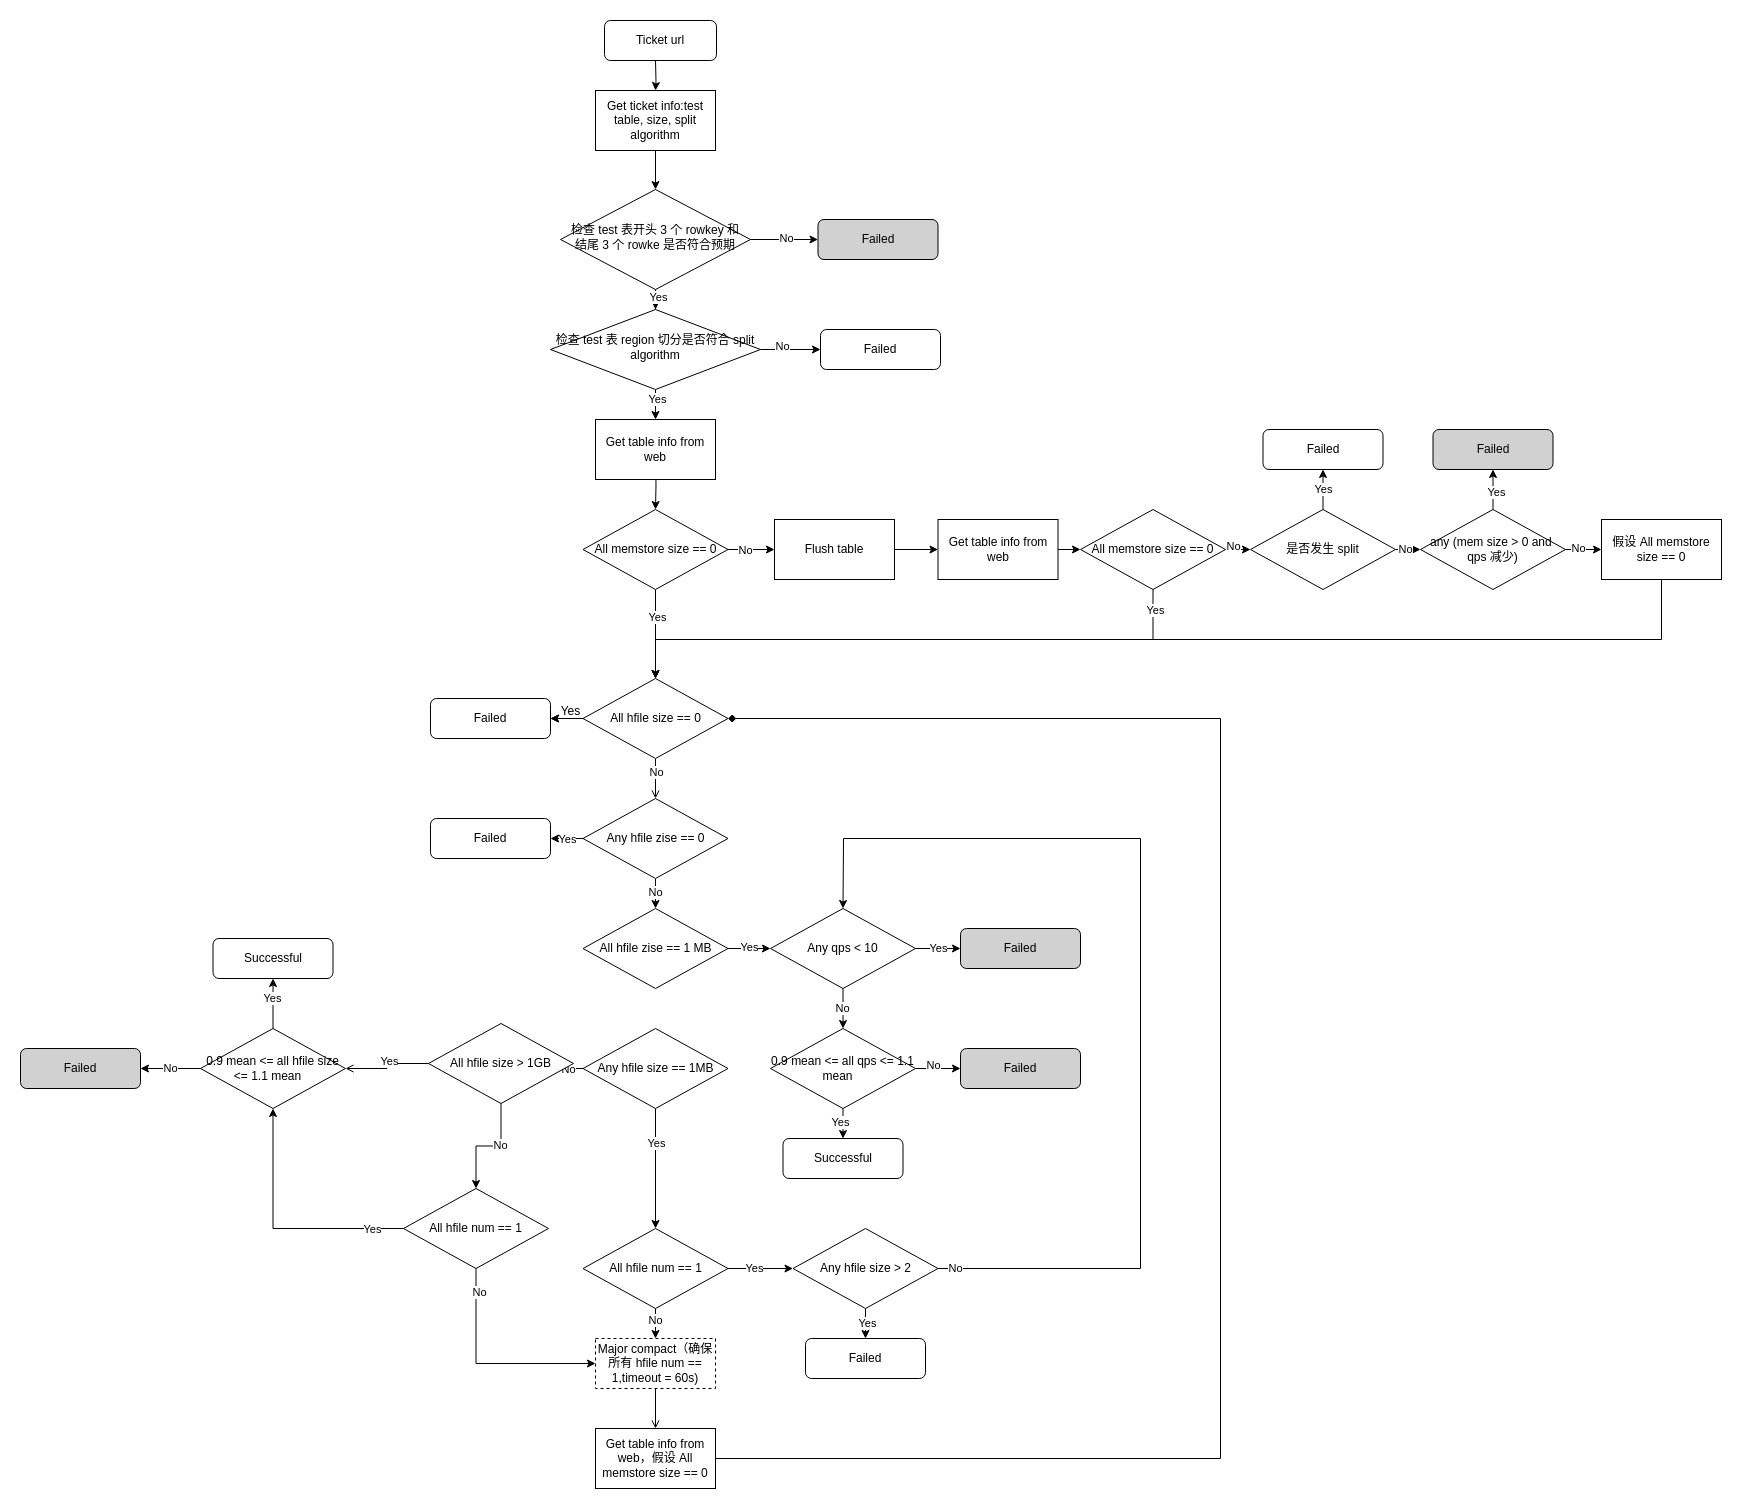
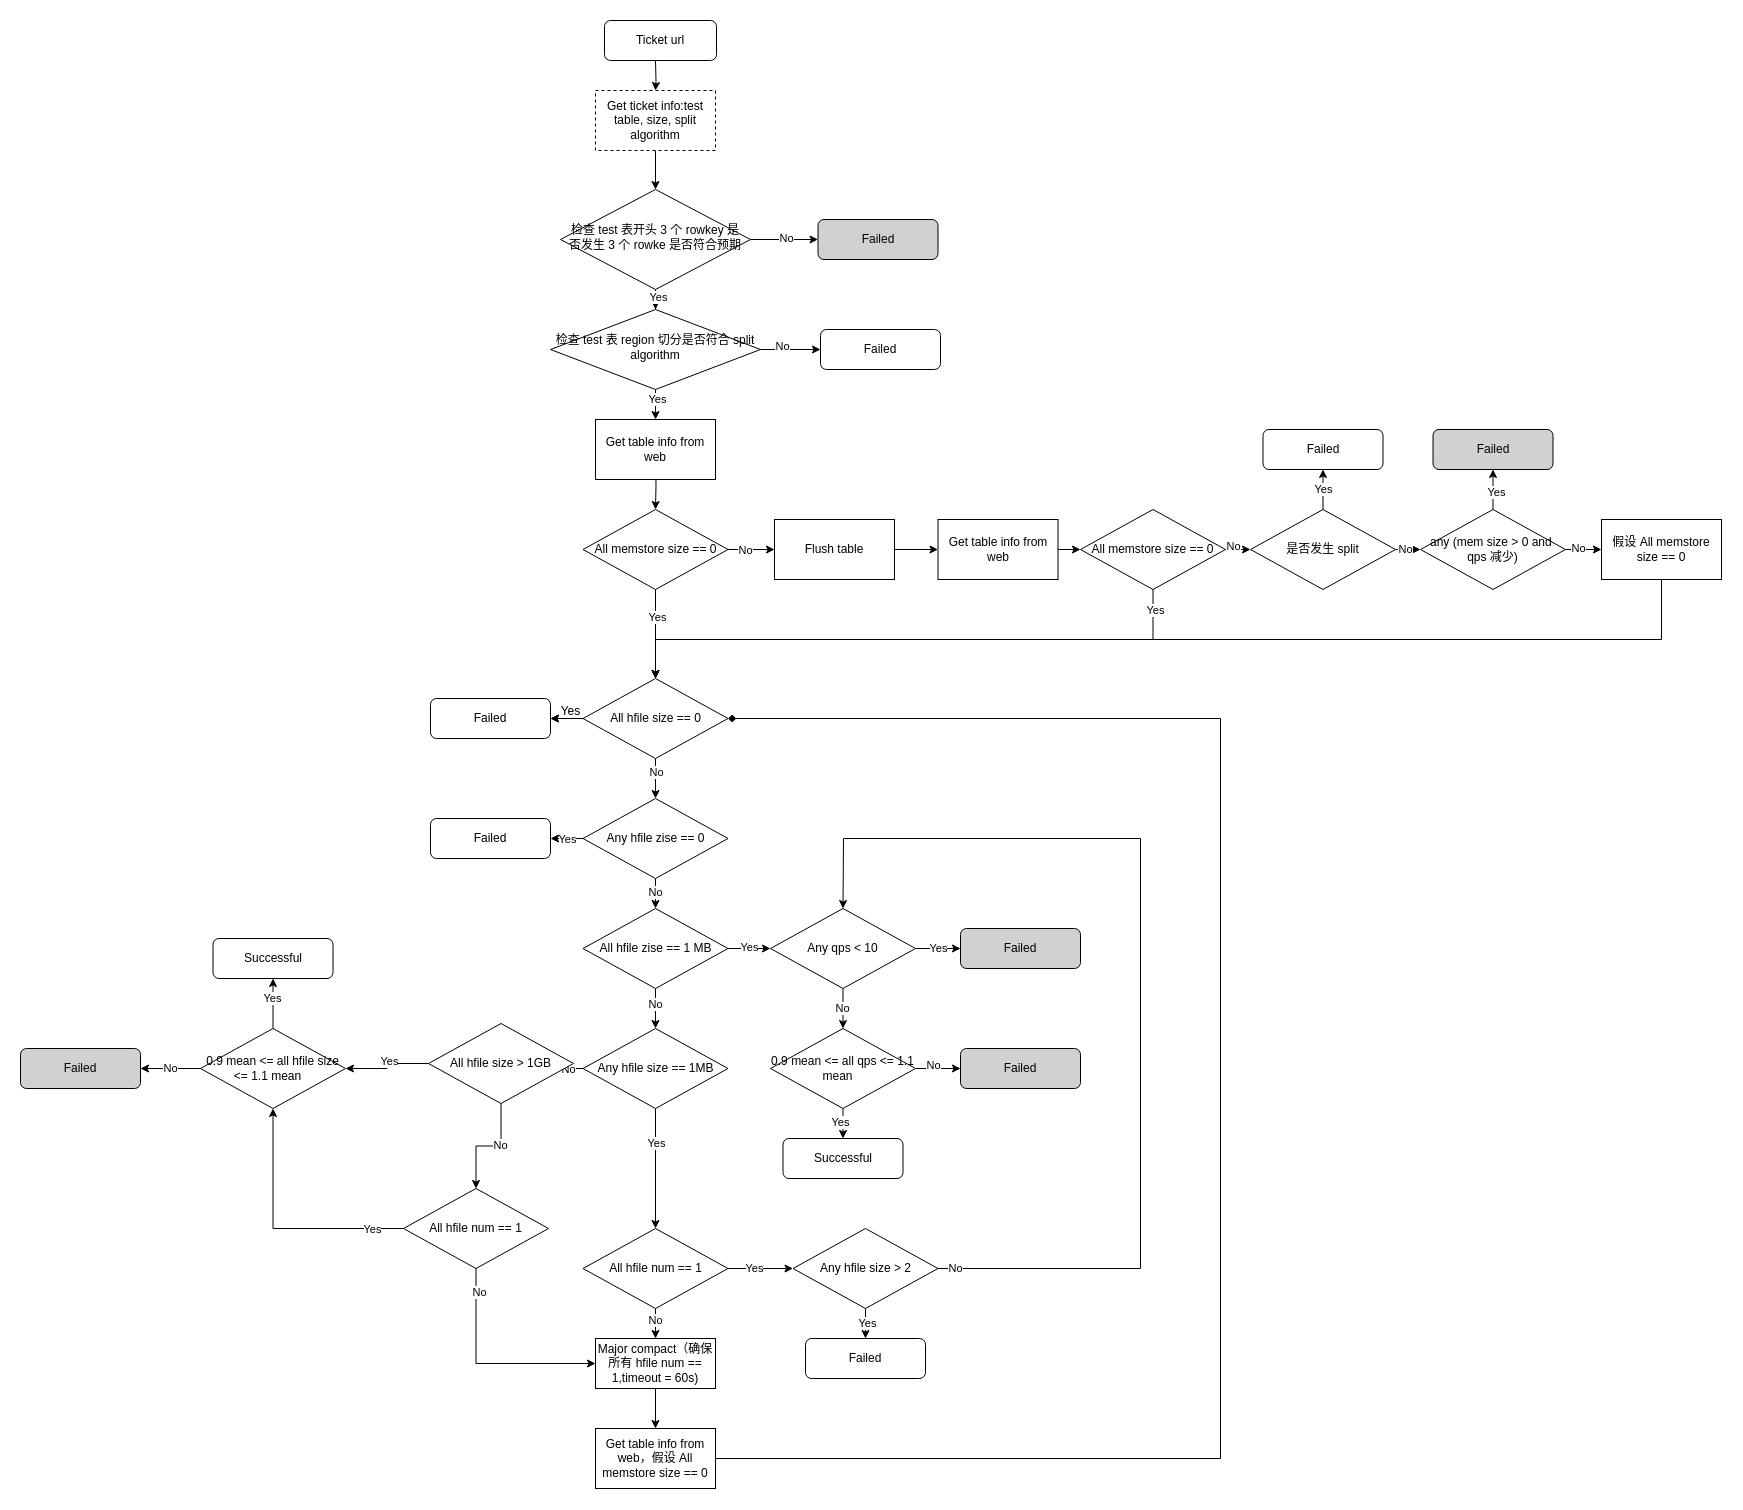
- <mxCell id="70" value="Get ticket info:test table, size, split algorithm" style="rounded=0;whiteSpace=wrap;html=1;" parent="1" vertex="1"><mxGeometry x="595" y="90" width="120" height="60" as="geometry" /></mxCell>
+ <mxCell id="70" value="Get ticket info:test table, size, split algorithm" style="rounded=0;whiteSpace=wrap;html=1;dashed=1;" parent="1" vertex="1"><mxGeometry x="595" y="90" width="120" height="60" as="geometry" /></mxCell>
- <mxCell id="8" value="检查 test 表开头 3 个 rowkey 和结尾 3 个 rowke 是否符合预期" style="rhombus;whiteSpace=wrap;html=1;shadow=0;fontFamily=Helvetica;fontSize=12;align=center;strokeWidth=1;spacing=6;spacingTop=-4;" parent="1" vertex="1"><mxGeometry x="560" y="189" width="190" height="100" as="geometry" /></mxCell>
+ <mxCell id="8" value="检查 test 表开头 3 个 rowkey 是否发生 3 个 rowke 是否符合预期" style="rhombus;whiteSpace=wrap;html=1;shadow=0;fontFamily=Helvetica;fontSize=12;align=center;strokeWidth=1;spacing=6;spacingTop=-4;" parent="1" vertex="1"><mxGeometry x="560" y="189" width="190" height="100" as="geometry" /></mxCell>
- <mxCell id="24" value="" style="edgeStyle=orthogonalEdgeStyle;rounded=0;orthogonalLoop=1;jettySize=auto;html=1;endArrow=open;" parent="1" source="26" target="33" edge="1"><mxGeometry relative="1" as="geometry" /></mxCell>
+ <mxCell id="24" value="" style="edgeStyle=orthogonalEdgeStyle;rounded=0;orthogonalLoop=1;jettySize=auto;html=1;" parent="1" source="26" target="33" edge="1"><mxGeometry relative="1" as="geometry" /></mxCell>
+ <mxCell id="37" value="" style="edgeStyle=orthogonalEdgeStyle;rounded=0;orthogonalLoop=1;jettySize=auto;html=1;" parent="1" source="39" target="44" edge="1"><mxGeometry relative="1" as="geometry" /></mxCell>
+ <mxCell id="38" value="No" style="edgeLabel;html=1;align=center;verticalAlign=middle;resizable=0;points=[];" parent="37" vertex="1" connectable="0"><mxGeometry x="-0.25" y="-1" relative="1" as="geometry"><mxPoint as="offset" /></mxGeometry></mxCell>
- <mxCell id="76" value="" style="edgeStyle=orthogonalEdgeStyle;rounded=0;orthogonalLoop=1;jettySize=auto;html=1;endArrow=open;" parent="1" source="80" target="84" edge="1"><mxGeometry relative="1" as="geometry" /></mxCell>
+ <mxCell id="76" value="" style="edgeStyle=orthogonalEdgeStyle;rounded=0;orthogonalLoop=1;jettySize=auto;html=1;" parent="1" source="80" target="84" edge="1"><mxGeometry relative="1" as="geometry" /></mxCell>
- <mxCell id="73" value="Major compact（确保 所有 hfile num == 1,timeout = 60s)" style="rounded=0;whiteSpace=wrap;html=1;dashed=1;" parent="1" vertex="1"><mxGeometry x="595" y="1338" width="120" height="50" as="geometry" /></mxCell>
+ <mxCell id="73" value="Major compact（确保 所有 hfile num == 1,timeout = 60s)" style="rounded=0;whiteSpace=wrap;html=1;" parent="1" vertex="1"><mxGeometry x="595" y="1338" width="120" height="50" as="geometry" /></mxCell>
- <mxCell id="72" value="" style="edgeStyle=orthogonalEdgeStyle;rounded=0;orthogonalLoop=1;jettySize=auto;html=1;endArrow=open;" parent="1" source="73" target="75" edge="1"><mxGeometry relative="1" as="geometry" /></mxCell>
+ <mxCell id="72" value="" style="edgeStyle=orthogonalEdgeStyle;rounded=0;orthogonalLoop=1;jettySize=auto;html=1;" parent="1" source="73" target="75" edge="1"><mxGeometry relative="1" as="geometry" /></mxCell>
